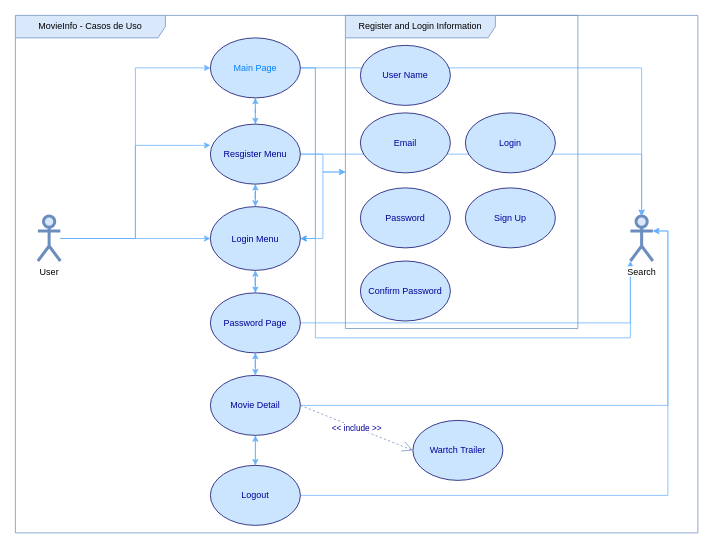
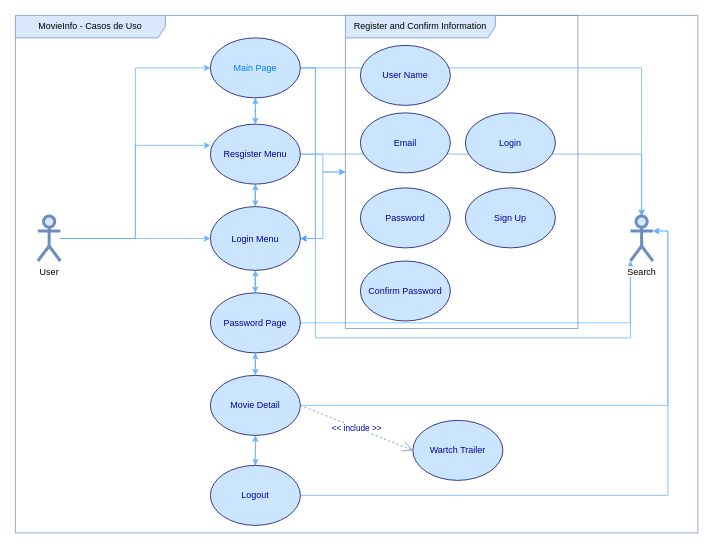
- <mxCell id="41" value="Register and Login Information" style="shape=umlFrame;whiteSpace=wrap;html=1;strokeWidth=1;fillColor=#dae8fc;width=200;height=30;strokeColor=#6c8ebf;" parent="1" vertex="1"><mxGeometry x="460" y="20" width="310" height="417.5" as="geometry" /></mxCell>
+ <mxCell id="41" value="Register and Confirm Information" style="shape=umlFrame;whiteSpace=wrap;html=1;strokeWidth=1;fillColor=#dae8fc;width=200;height=30;strokeColor=#6c8ebf;" parent="1" vertex="1"><mxGeometry x="460" y="20" width="310" height="417.5" as="geometry" /></mxCell>
